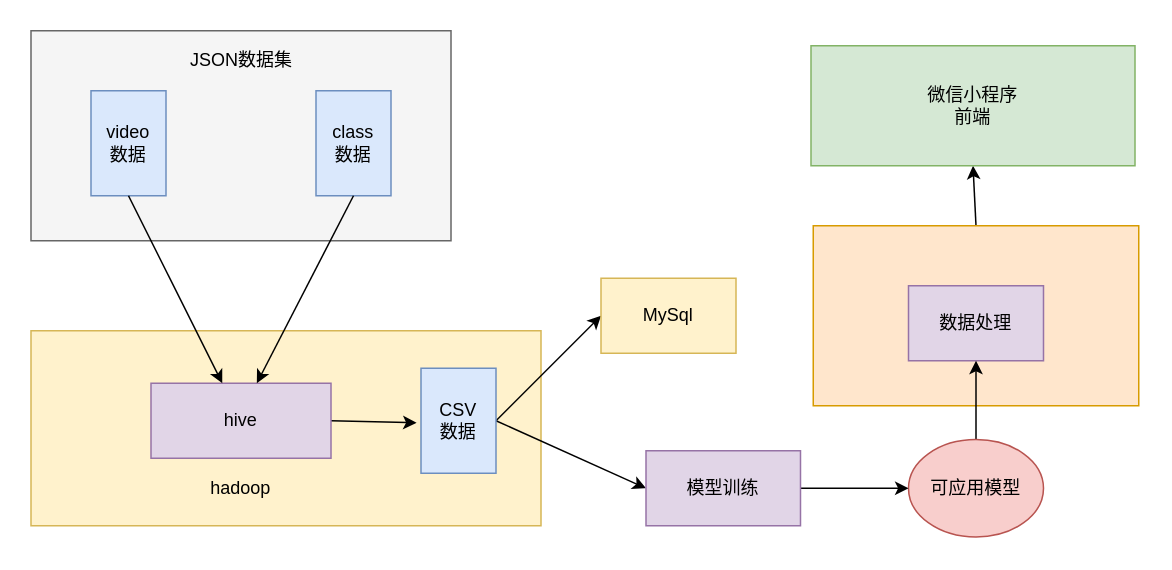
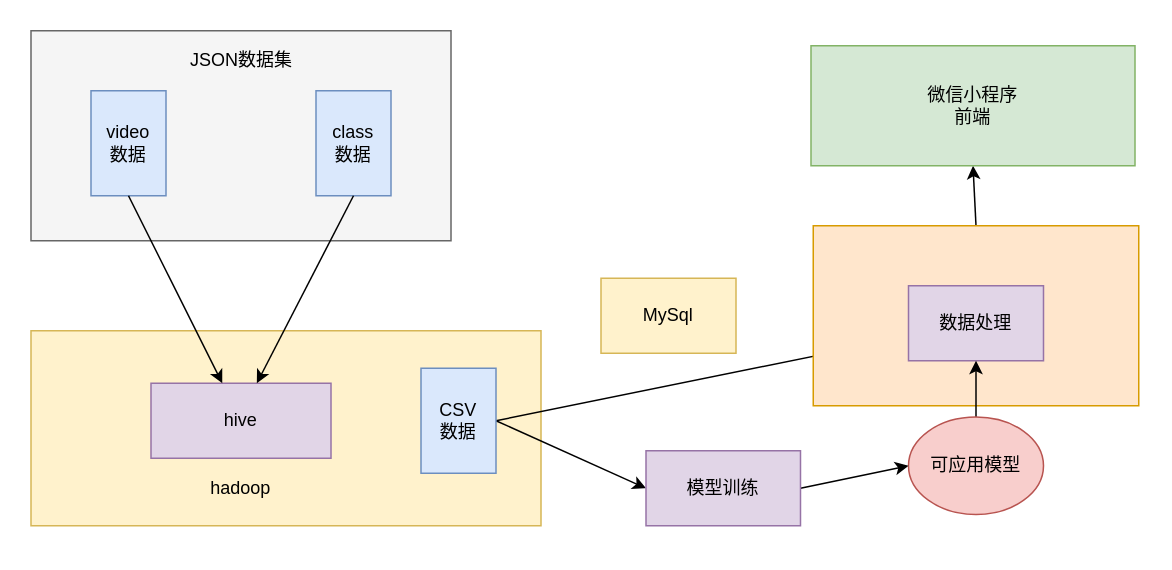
- <mxCell id="9" style="edgeStyle=none;rounded=0;orthogonalLoop=1;jettySize=auto;html=1;exitX=1;exitY=0.5;exitDx=0;exitDy=0;entryX=0;entryY=0.5;entryDx=0;entryDy=0;" edge="1" parent="1" source="10" target="11"><mxGeometry relative="1" as="geometry" /></mxCell>
+ <mxCell id="9" style="edgeStyle=none;rounded=0;orthogonalLoop=1;jettySize=auto;html=1;exitX=1;exitY=0.5;exitDx=0;exitDy=0;" edge="1" parent="1" source="10" target="15"><mxGeometry relative="1" as="geometry" /></mxCell>
- <mxCell id="6" style="edgeStyle=none;rounded=0;orthogonalLoop=1;jettySize=auto;html=1;exitX=1;exitY=0.5;exitDx=0;exitDy=0;entryX=-0.059;entryY=0.52;entryDx=0;entryDy=0;entryPerimeter=0;" edge="1" parent="1" source="7" target="10"><mxGeometry relative="1" as="geometry" /></mxCell>
- <mxCell id="17" value="可应用模型" style="ellipse;whiteSpace=wrap;html=1;fillColor=#f8cecc;strokeColor=#b85450;" vertex="1" parent="1"><mxGeometry x="605" y="292.5" width="90" height="65" as="geometry" /></mxCell>
+ <mxCell id="17" value="可应用模型" style="ellipse;whiteSpace=wrap;html=1;fillColor=#f8cecc;strokeColor=#b85450;" vertex="1" parent="1"><mxGeometry x="605" y="277.5" width="90" height="65" as="geometry" /></mxCell>
